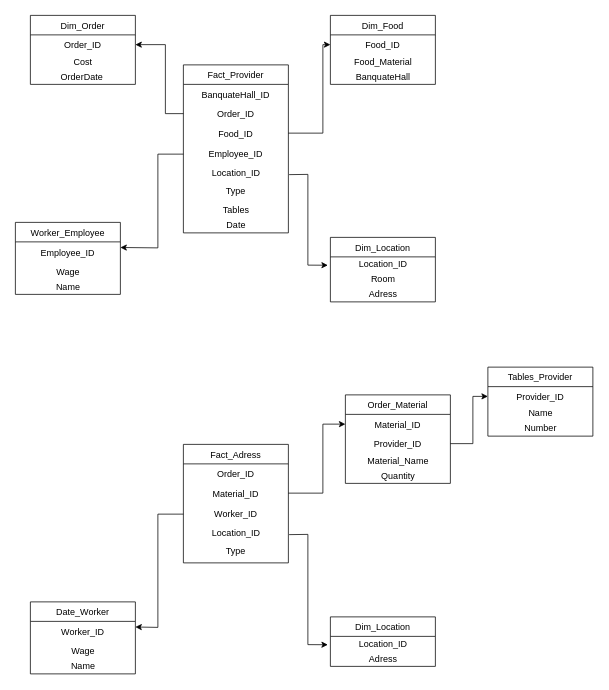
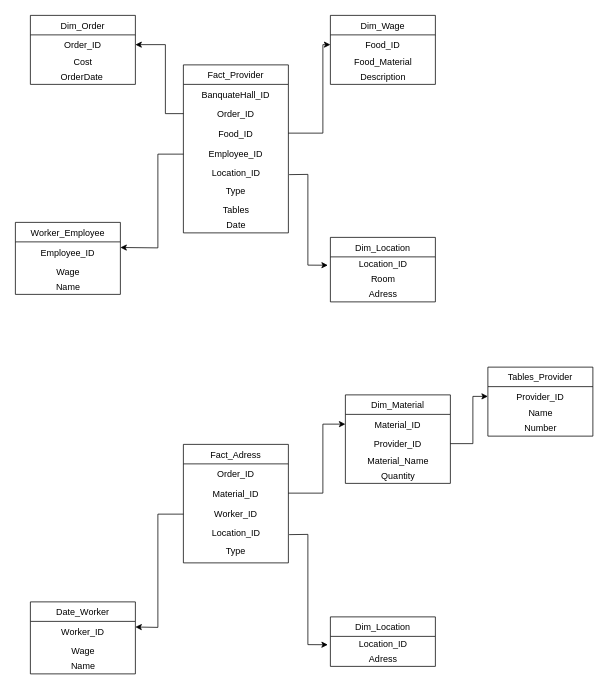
- <mxCell id="23" value="Dim_Food" style="swimlane;fontStyle=0;childLayout=stackLayout;horizontal=1;startSize=26;fillColor=none;horizontalStack=0;resizeParent=1;resizeParentMax=0;resizeLast=0;collapsible=1;marginBottom=0;" vertex="1" parent="1"><mxGeometry x="440" y="20" width="140" height="92" as="geometry" /></mxCell>
+ <mxCell id="23" value="Dim_Wage" style="swimlane;fontStyle=0;childLayout=stackLayout;horizontal=1;startSize=26;fillColor=none;horizontalStack=0;resizeParent=1;resizeParentMax=0;resizeLast=0;collapsible=1;marginBottom=0;" vertex="1" parent="1"><mxGeometry x="440" y="20" width="140" height="92" as="geometry" /></mxCell>
- <mxCell id="26" value="BanquateHall" style="text;html=1;align=center;verticalAlign=middle;resizable=0;points=[];autosize=1;strokeColor=none;fillColor=none;" vertex="1" parent="23"><mxGeometry y="72" width="140" height="20" as="geometry" /></mxCell>
+ <mxCell id="26" value="Description" style="text;html=1;align=center;verticalAlign=middle;resizable=0;points=[];autosize=1;strokeColor=none;fillColor=none;" vertex="1" parent="23"><mxGeometry y="72" width="140" height="20" as="geometry" /></mxCell>
- <mxCell id="44" value="Order_Material" style="swimlane;fontStyle=0;childLayout=stackLayout;horizontal=1;startSize=26;fillColor=none;horizontalStack=0;resizeParent=1;resizeParentMax=0;resizeLast=0;collapsible=1;marginBottom=0;" vertex="1" parent="1"><mxGeometry x="460" y="526" width="140" height="118" as="geometry" /></mxCell>
+ <mxCell id="44" value="Dim_Material" style="swimlane;fontStyle=0;childLayout=stackLayout;horizontal=1;startSize=26;fillColor=none;horizontalStack=0;resizeParent=1;resizeParentMax=0;resizeLast=0;collapsible=1;marginBottom=0;" vertex="1" parent="1"><mxGeometry x="460" y="526" width="140" height="118" as="geometry" /></mxCell>
